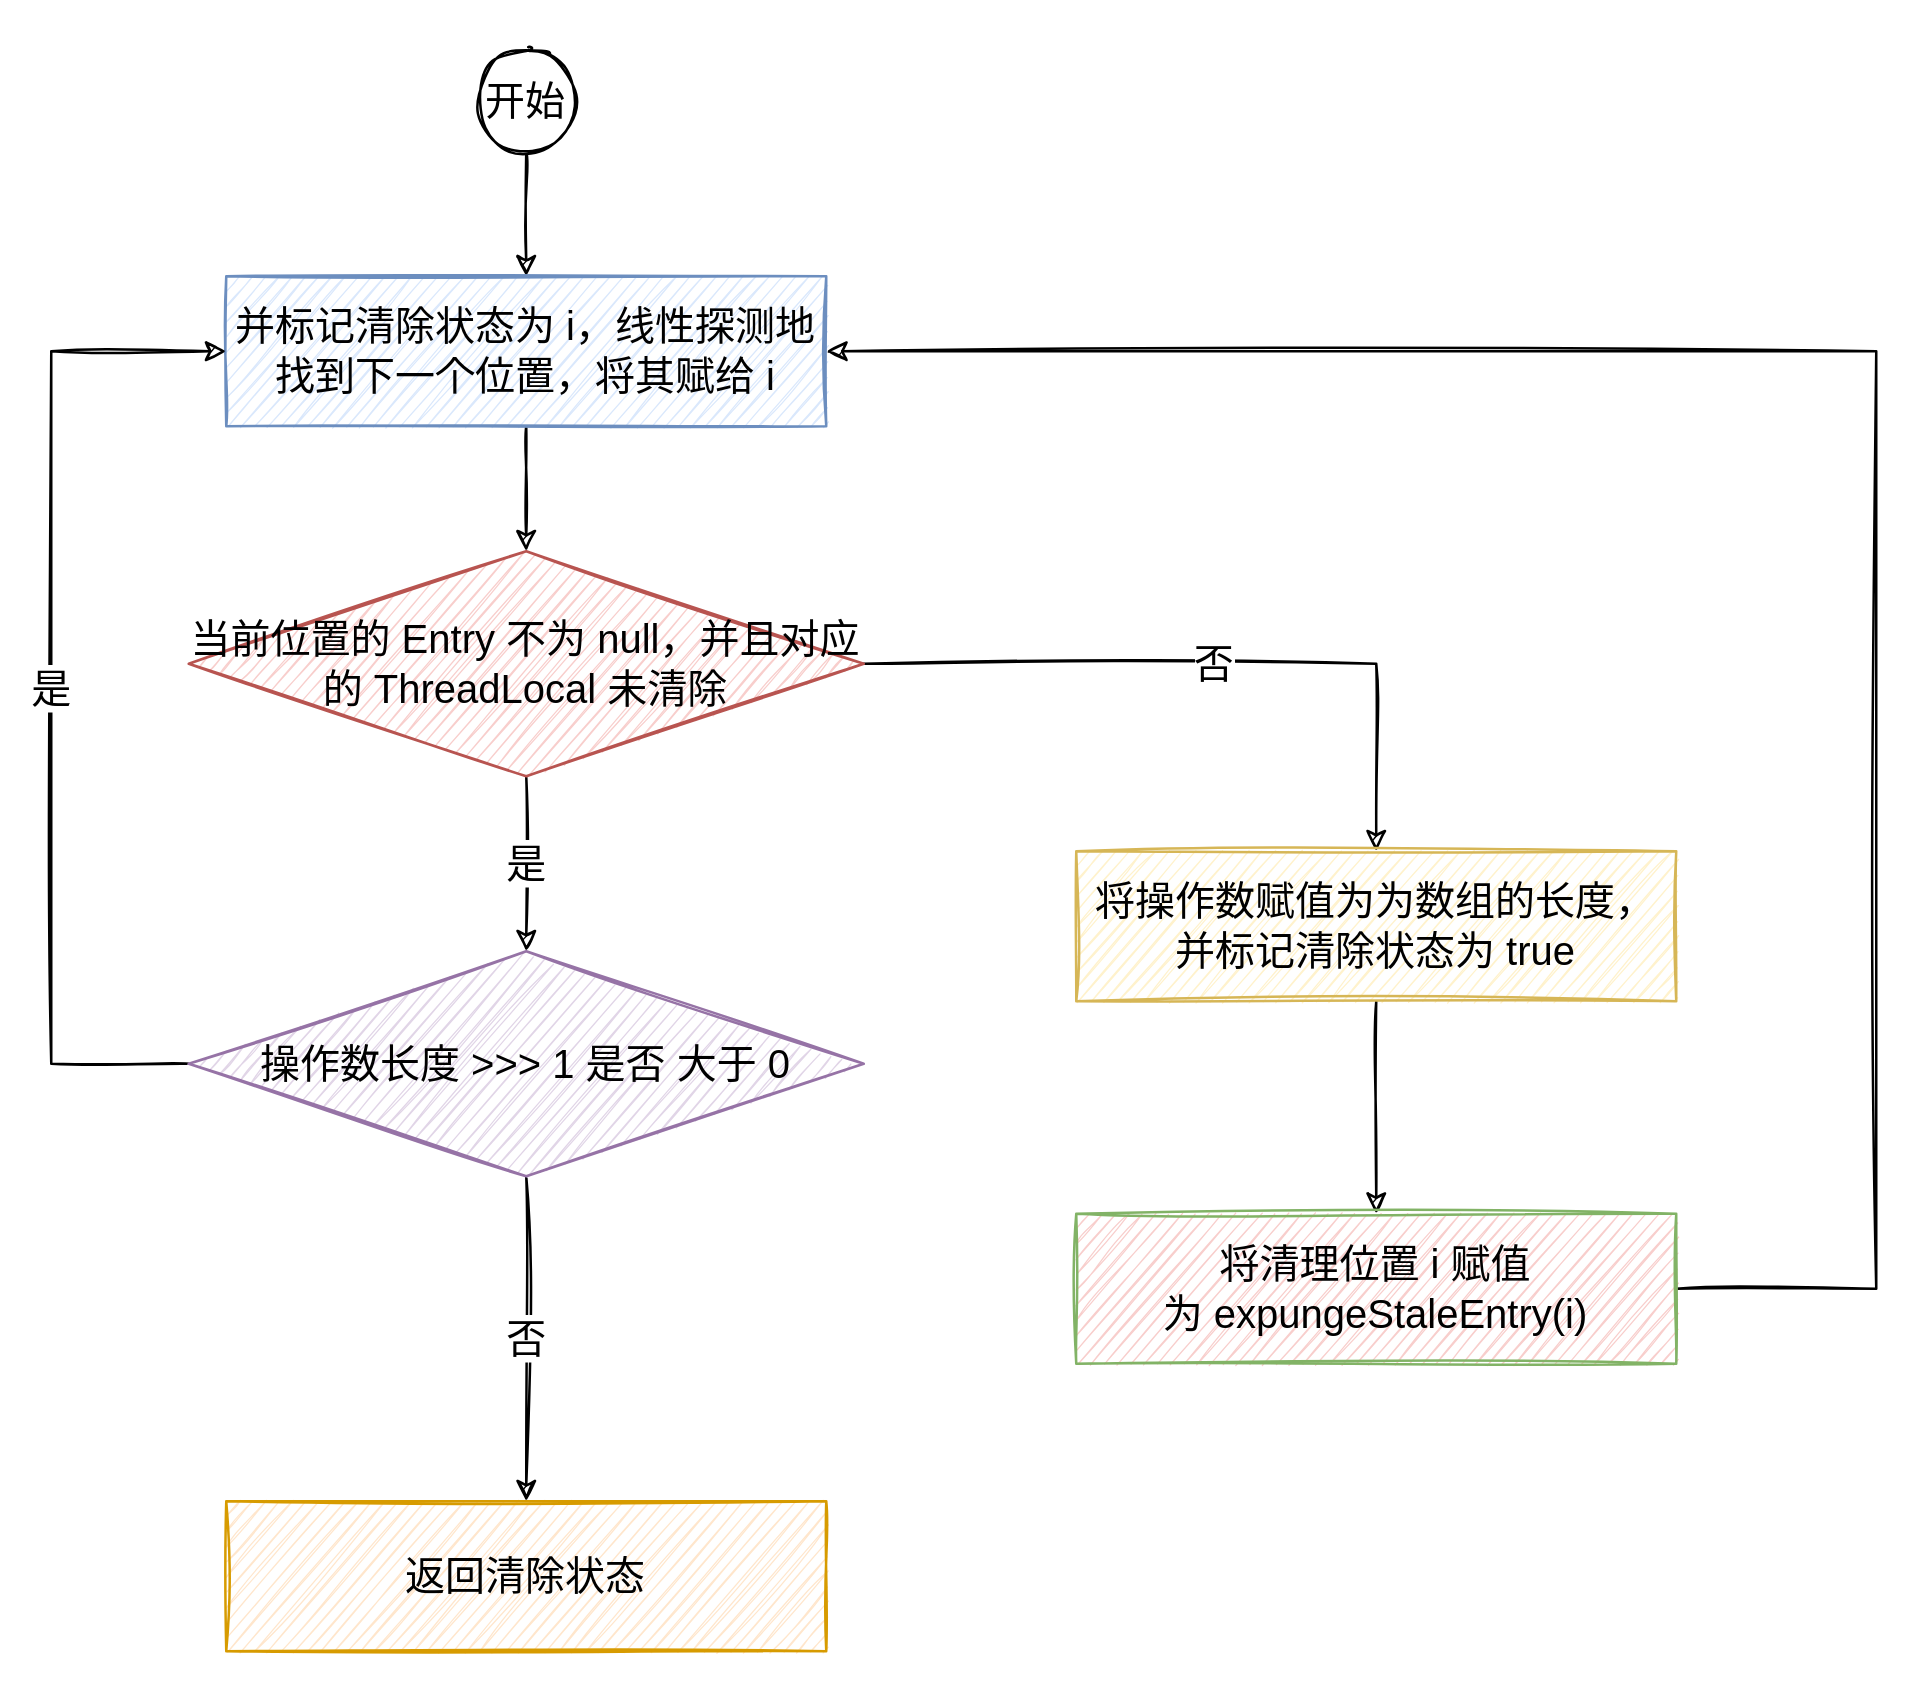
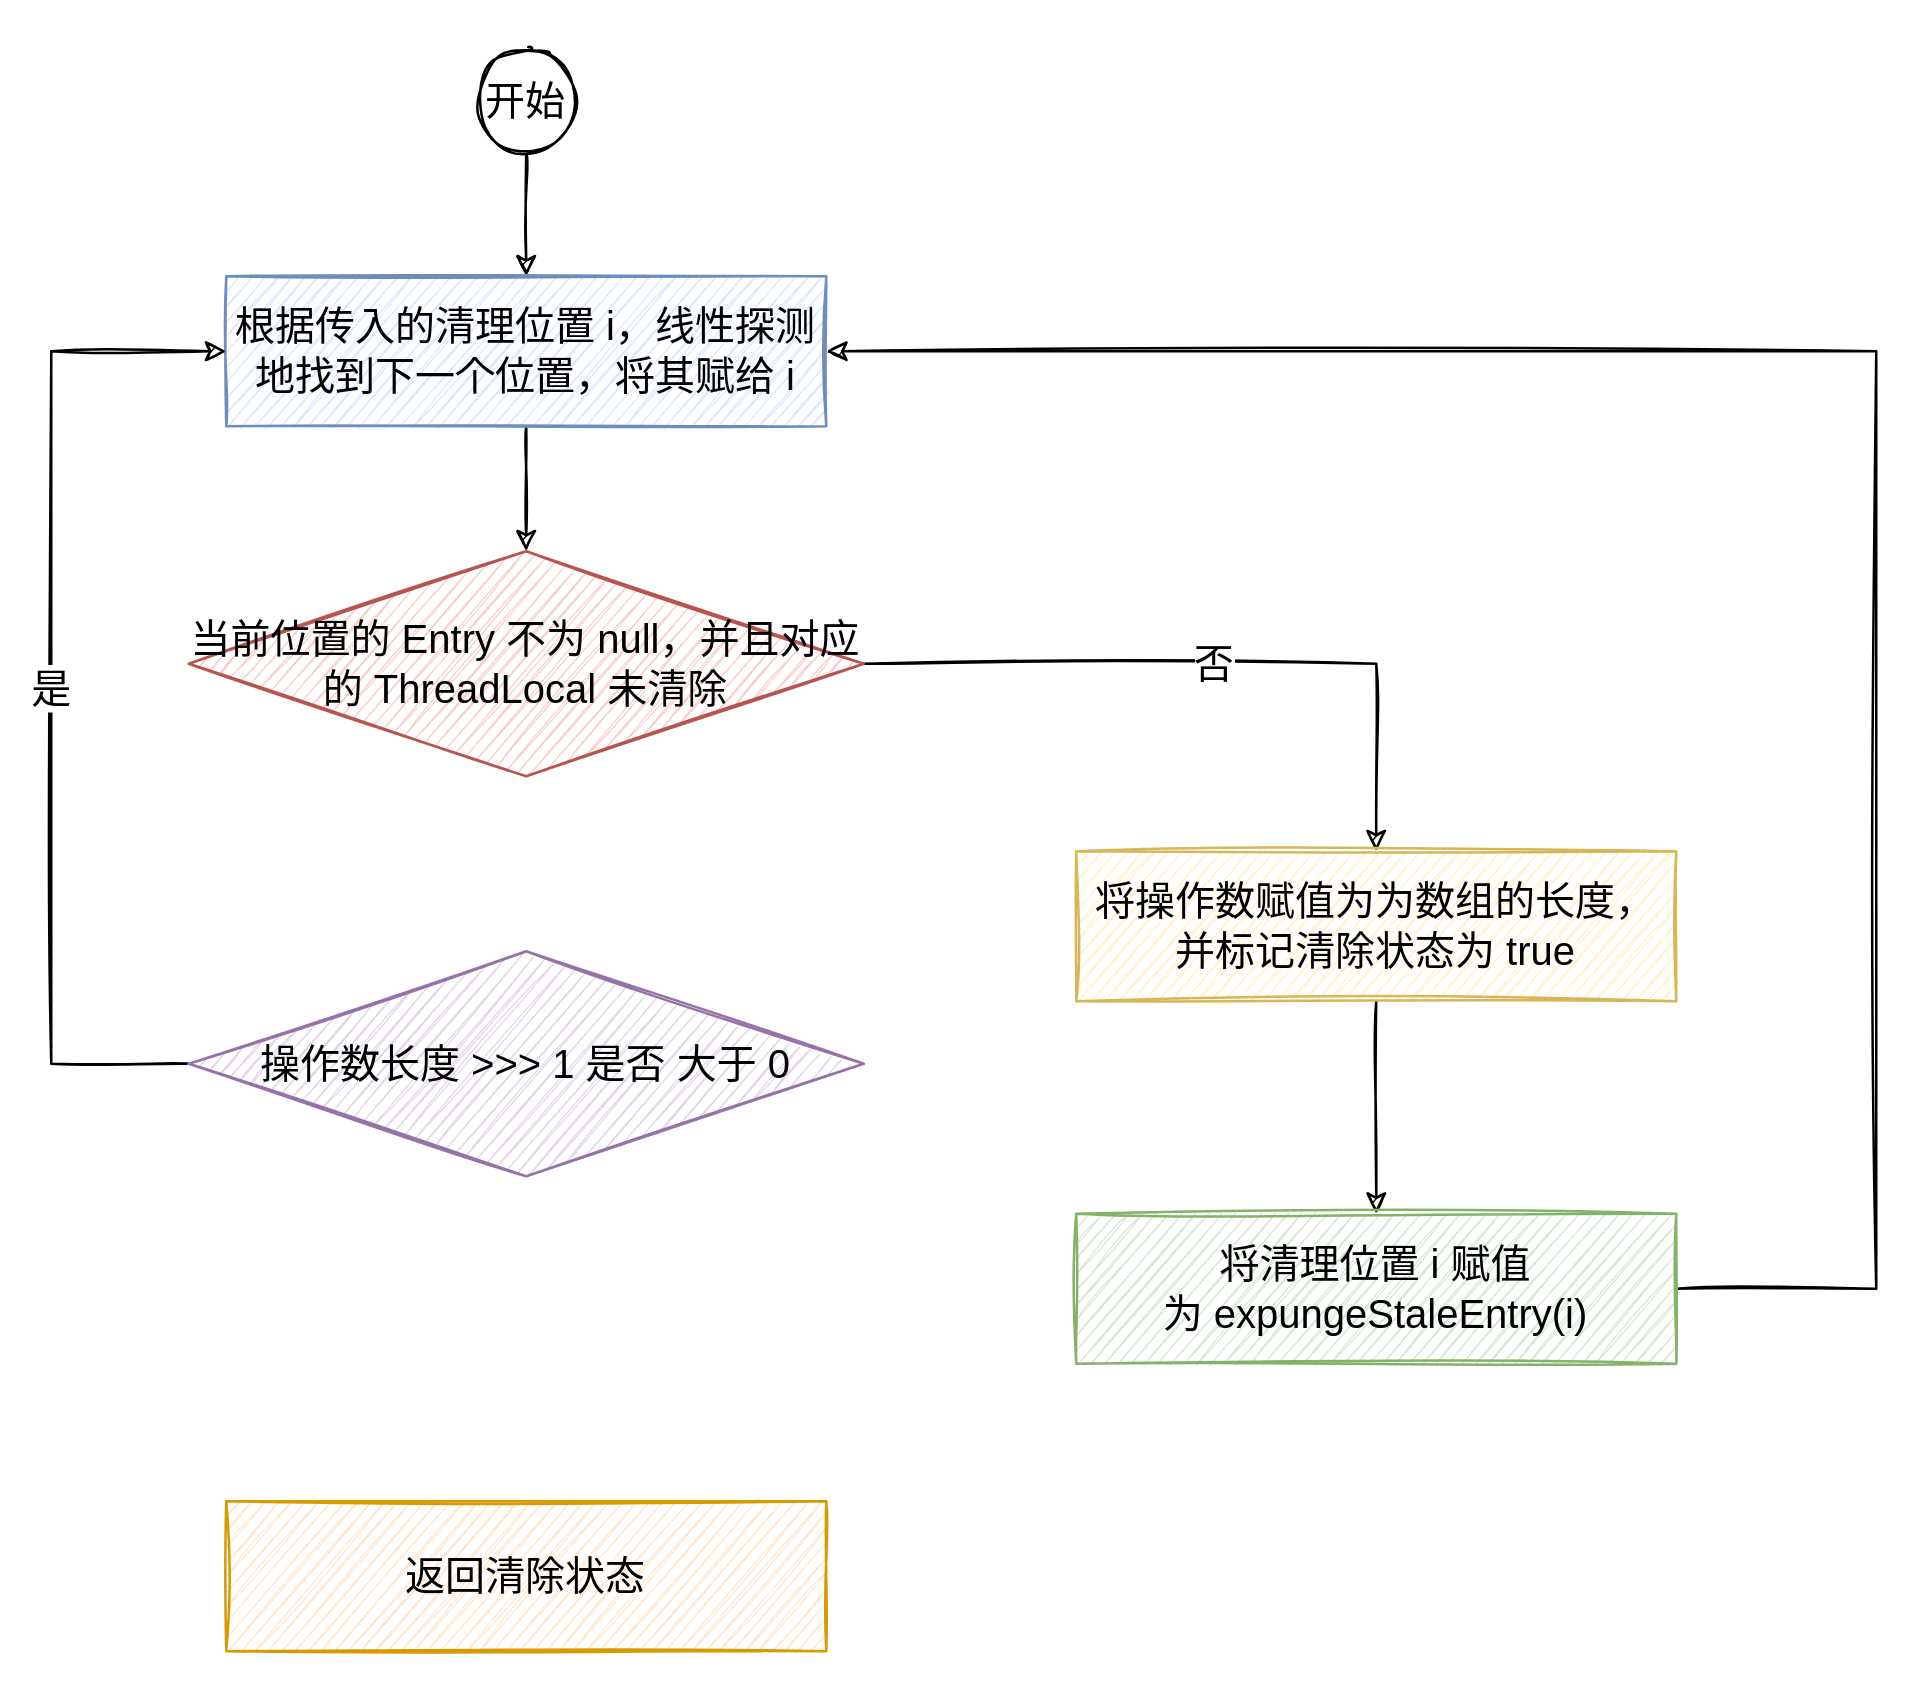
- <mxCell id="5" value="并标记清除状态为 i，线性探测地找到下一个位置，将其赋给 i" style="rounded=0;whiteSpace=wrap;html=1;fontSize=16;sketch=1;fillColor=#dae8fc;strokeColor=#6c8ebf;" vertex="1" parent="1"><mxGeometry x="90" y="110" width="240" height="60" as="geometry" /></mxCell>
+ <mxCell id="5" value="根据传入的清理位置 i，线性探测地找到下一个位置，将其赋给 i" style="rounded=0;whiteSpace=wrap;html=1;fontSize=16;sketch=1;fillColor=#dae8fc;strokeColor=#6c8ebf;" vertex="1" parent="1"><mxGeometry x="90" y="110" width="240" height="60" as="geometry" /></mxCell>
- <mxCell id="6" value="是" style="edgeStyle=orthogonalEdgeStyle;rounded=0;orthogonalLoop=1;jettySize=auto;html=1;exitX=0.5;exitY=1;exitDx=0;exitDy=0;entryX=0.5;entryY=0;entryDx=0;entryDy=0;fontSize=16;sketch=1;" edge="1" parent="1" source="8" target="11"><mxGeometry relative="1" as="geometry" /></mxCell>
- <mxCell id="15" value="将清理位置 i 赋值为&amp;nbsp;expungeStaleEntry(i)" style="rounded=0;whiteSpace=wrap;html=1;fontSize=16;sketch=1;fillColor=#f8cecc;strokeColor=#82b366;" vertex="1" parent="1"><mxGeometry x="430" y="485" width="240" height="60" as="geometry" /></mxCell>
+ <mxCell id="15" value="将清理位置 i 赋值为&amp;nbsp;expungeStaleEntry(i)" style="rounded=0;whiteSpace=wrap;html=1;fontSize=16;sketch=1;fillColor=#d5e8d4;strokeColor=#82b366;" vertex="1" parent="1"><mxGeometry x="430" y="485" width="240" height="60" as="geometry" /></mxCell>
- <mxCell id="10" value="否" style="edgeStyle=orthogonalEdgeStyle;rounded=0;orthogonalLoop=1;jettySize=auto;html=1;exitX=0.5;exitY=1;exitDx=0;exitDy=0;entryX=0.5;entryY=0;entryDx=0;entryDy=0;fontSize=16;sketch=1;" edge="1" parent="1" source="11" target="16"><mxGeometry relative="1" as="geometry" /></mxCell>
